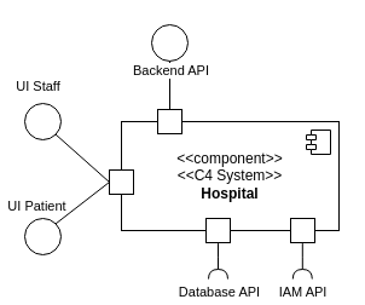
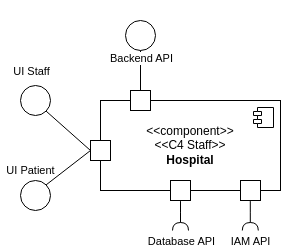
- <mxCell id="2" value="&amp;lt;&amp;lt;component&amp;gt;&amp;gt;&lt;div&gt;&amp;lt;&amp;lt;C4 System&amp;gt;&amp;gt;&lt;br&gt;&lt;b&gt;Hospital&lt;/b&gt;&lt;/div&gt;" style="html=1;dropTarget=0;whiteSpace=wrap;" parent="1" vertex="1"><mxGeometry x="100" y="100" width="180" height="90" as="geometry" /></mxCell>
+ <mxCell id="2" value="&amp;lt;&amp;lt;component&amp;gt;&amp;gt;&lt;div&gt;&amp;lt;&amp;lt;C4 Staff&amp;gt;&amp;gt;&lt;br&gt;&lt;b&gt;Hospital&lt;/b&gt;&lt;/div&gt;" style="html=1;dropTarget=0;whiteSpace=wrap;" parent="1" vertex="1"><mxGeometry x="100" y="100" width="180" height="90" as="geometry" /></mxCell>
